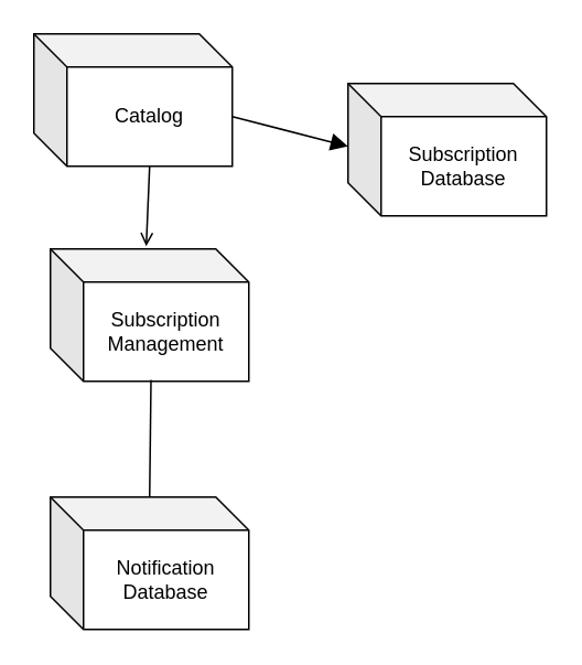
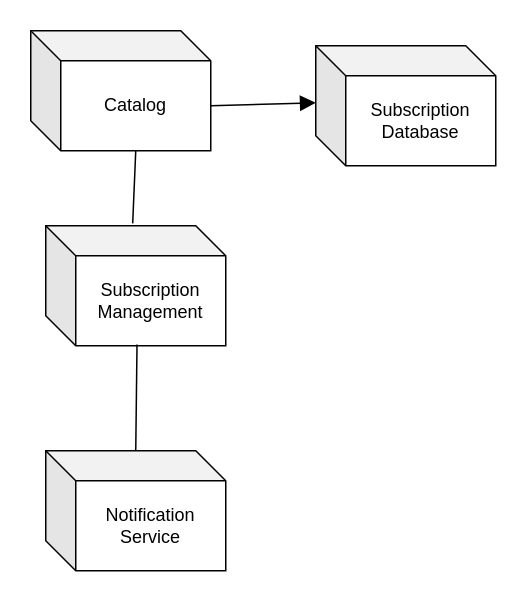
- <mxCell id="7" value="Subscription Database" style="shape=cube;whiteSpace=wrap;html=1;boundedLbl=1;backgroundOutline=1;darkOpacity=0.05;darkOpacity2=0.1;" parent="1" vertex="1"><mxGeometry x="210" y="50" width="120" height="80" as="geometry" /></mxCell>
+ <mxCell id="7" value="Subscription Database" style="shape=cube;whiteSpace=wrap;html=1;boundedLbl=1;backgroundOutline=1;darkOpacity=0.05;darkOpacity2=0.1;" parent="1" vertex="1"><mxGeometry x="210" y="30" width="120" height="80" as="geometry" /></mxCell>
- <mxCell id="6" value="" style="endArrow=open;html=1;rounded=0;exitX=0;exitY=0;exitDx=70;exitDy=80;exitPerimeter=0;entryX=0.483;entryY=-0.02;entryDx=0;entryDy=0;entryPerimeter=0;" parent="1" source="2" target="3" edge="1"><mxGeometry width="50" height="50" relative="1" as="geometry"><mxPoint x="90" y="100" as="sourcePoint" /><mxPoint x="90" y="30" as="targetPoint" /><Array as="points" /></mxGeometry></mxCell>
+ <mxCell id="6" value="" style="endArrow=none;html=1;rounded=0;exitX=0;exitY=0;exitDx=70;exitDy=80;exitPerimeter=0;entryX=0.483;entryY=-0.02;entryDx=0;entryDy=0;entryPerimeter=0;" parent="1" source="2" target="3" edge="1"><mxGeometry width="50" height="50" relative="1" as="geometry"><mxPoint x="90" y="100" as="sourcePoint" /><mxPoint x="90" y="30" as="targetPoint" /><Array as="points" /></mxGeometry></mxCell>
- <mxCell id="4" value="Notification Database" style="shape=cube;whiteSpace=wrap;html=1;boundedLbl=1;backgroundOutline=1;darkOpacity=0.05;darkOpacity2=0.1;" parent="1" vertex="1"><mxGeometry x="30" y="300" width="120" height="80" as="geometry" /></mxCell>
+ <mxCell id="4" value="Notification Service" style="shape=cube;whiteSpace=wrap;html=1;boundedLbl=1;backgroundOutline=1;darkOpacity=0.05;darkOpacity2=0.1;" parent="1" vertex="1"><mxGeometry x="30" y="300" width="120" height="80" as="geometry" /></mxCell>
